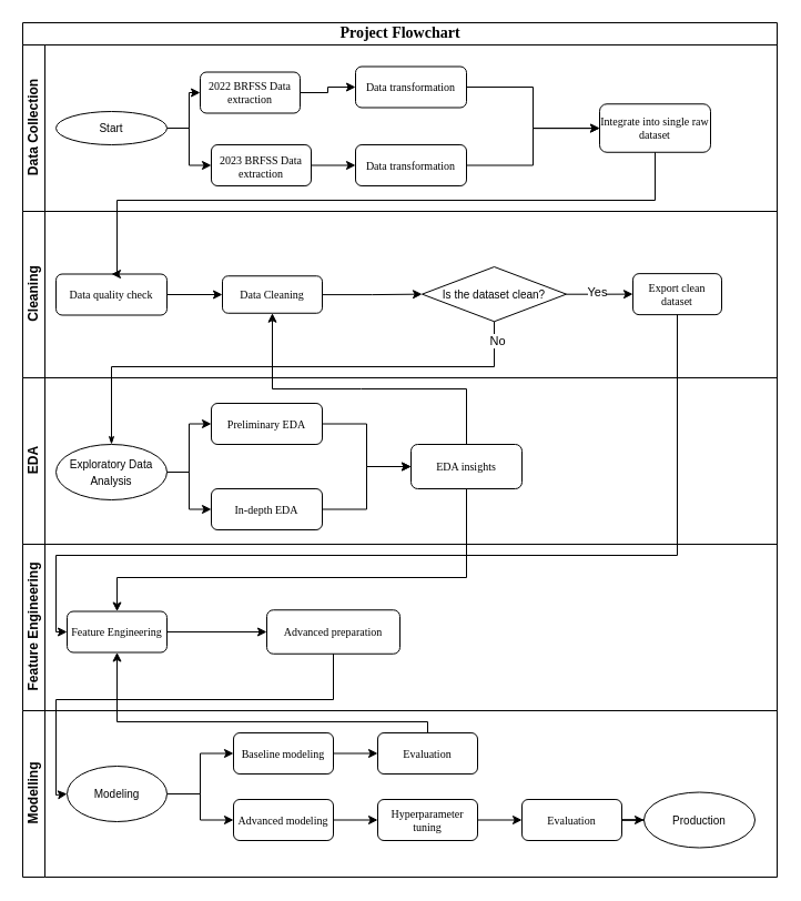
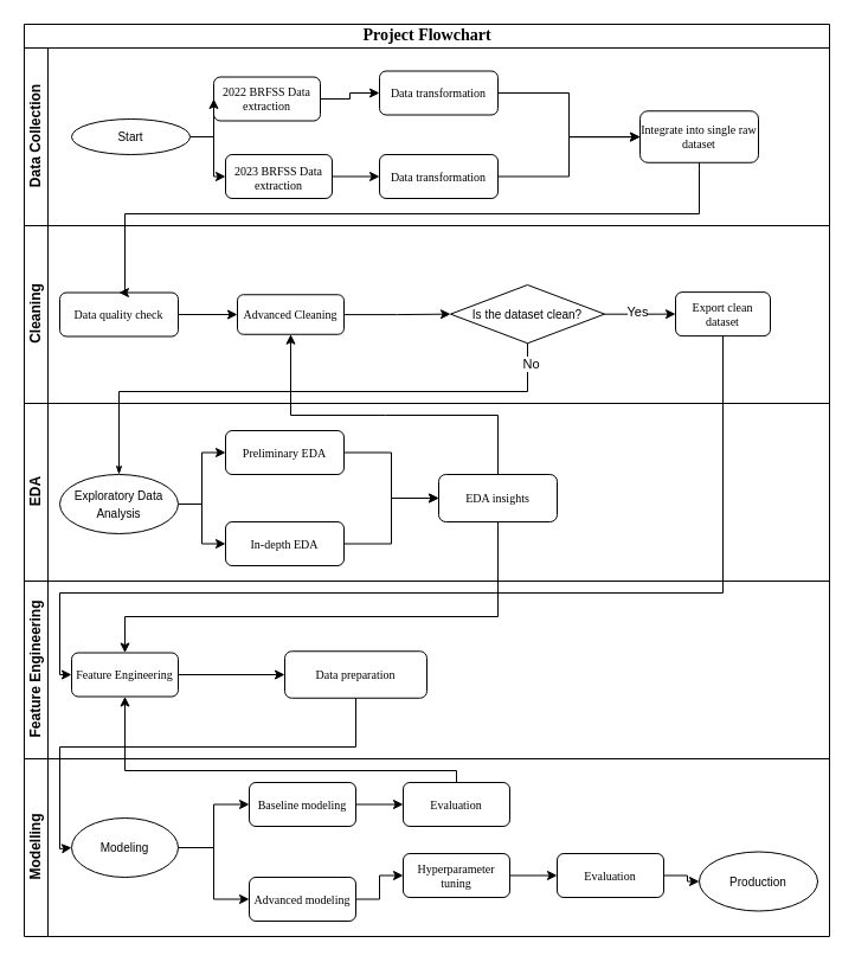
- <mxCell id="10" value="&lt;font style=&quot;font-size: 10px;&quot;&gt;Start&lt;/font&gt;" style="ellipse;whiteSpace=wrap;html=1;" vertex="1" parent="3"><mxGeometry x="30" y="60" width="100" height="30" as="geometry" /></mxCell>
+ <mxCell id="10" value="&lt;font style=&quot;font-size: 10px;&quot;&gt;Start&lt;/font&gt;" style="ellipse;whiteSpace=wrap;html=1;" vertex="1" parent="3"><mxGeometry x="40" y="60" width="100" height="30" as="geometry" /></mxCell>
- <mxCell id="20" value="&lt;font style=&quot;font-size: 10px;&quot;&gt;Data Cleaning&lt;/font&gt;" style="rounded=1;whiteSpace=wrap;html=1;shadow=0;labelBackgroundColor=none;strokeWidth=1;fontFamily=Verdana;fontSize=8;align=center;" vertex="1" parent="16"><mxGeometry x="180" y="58.25" width="90" height="33.5" as="geometry" /></mxCell>
+ <mxCell id="20" value="&lt;font style=&quot;font-size: 10px;&quot;&gt;Advanced Cleaning&lt;/font&gt;" style="rounded=1;whiteSpace=wrap;html=1;shadow=0;labelBackgroundColor=none;strokeWidth=1;fontFamily=Verdana;fontSize=8;align=center;" vertex="1" parent="16"><mxGeometry x="180" y="58.25" width="90" height="33.5" as="geometry" /></mxCell>
- <mxCell id="41" value="&lt;font style=&quot;font-size: 10px;&quot;&gt;Advanced preparation&lt;/font&gt;" style="rounded=1;whiteSpace=wrap;html=1;shadow=0;labelBackgroundColor=none;strokeWidth=1;fontFamily=Verdana;fontSize=8;align=center;" vertex="1" parent="38"><mxGeometry x="220" y="59.25" width="120" height="39.5" as="geometry" /></mxCell>
+ <mxCell id="41" value="&lt;font style=&quot;font-size: 10px;&quot;&gt;Data preparation&lt;/font&gt;" style="rounded=1;whiteSpace=wrap;html=1;shadow=0;labelBackgroundColor=none;strokeWidth=1;fontFamily=Verdana;fontSize=8;align=center;" vertex="1" parent="38"><mxGeometry x="220" y="59.25" width="120" height="39.5" as="geometry" /></mxCell>
- <mxCell id="49" value="&lt;font style=&quot;font-size: 10px;&quot;&gt;Advanced modeling&lt;/font&gt;" style="rounded=1;whiteSpace=wrap;html=1;shadow=0;labelBackgroundColor=none;strokeWidth=1;fontFamily=Verdana;fontSize=8;align=center;" vertex="1" parent="42"><mxGeometry x="190" y="80" width="90" height="37" as="geometry" /></mxCell>
+ <mxCell id="49" value="&lt;font style=&quot;font-size: 10px;&quot;&gt;Advanced modeling&lt;/font&gt;" style="rounded=1;whiteSpace=wrap;html=1;shadow=0;labelBackgroundColor=none;strokeWidth=1;fontFamily=Verdana;fontSize=8;align=center;" vertex="1" parent="42"><mxGeometry x="190" y="100" width="90" height="37" as="geometry" /></mxCell>
- <mxCell id="55" value="&lt;span style=&quot;font-size: 10px;&quot;&gt;Production&lt;/span&gt;" style="ellipse;whiteSpace=wrap;html=1;" vertex="1" parent="42"><mxGeometry x="560" y="73.5" width="100" height="50" as="geometry" /></mxCell>
+ <mxCell id="55" value="&lt;span style=&quot;font-size: 10px;&quot;&gt;Production&lt;/span&gt;" style="ellipse;whiteSpace=wrap;html=1;" vertex="1" parent="42"><mxGeometry x="570" y="78.5" width="100" height="50" as="geometry" /></mxCell>
